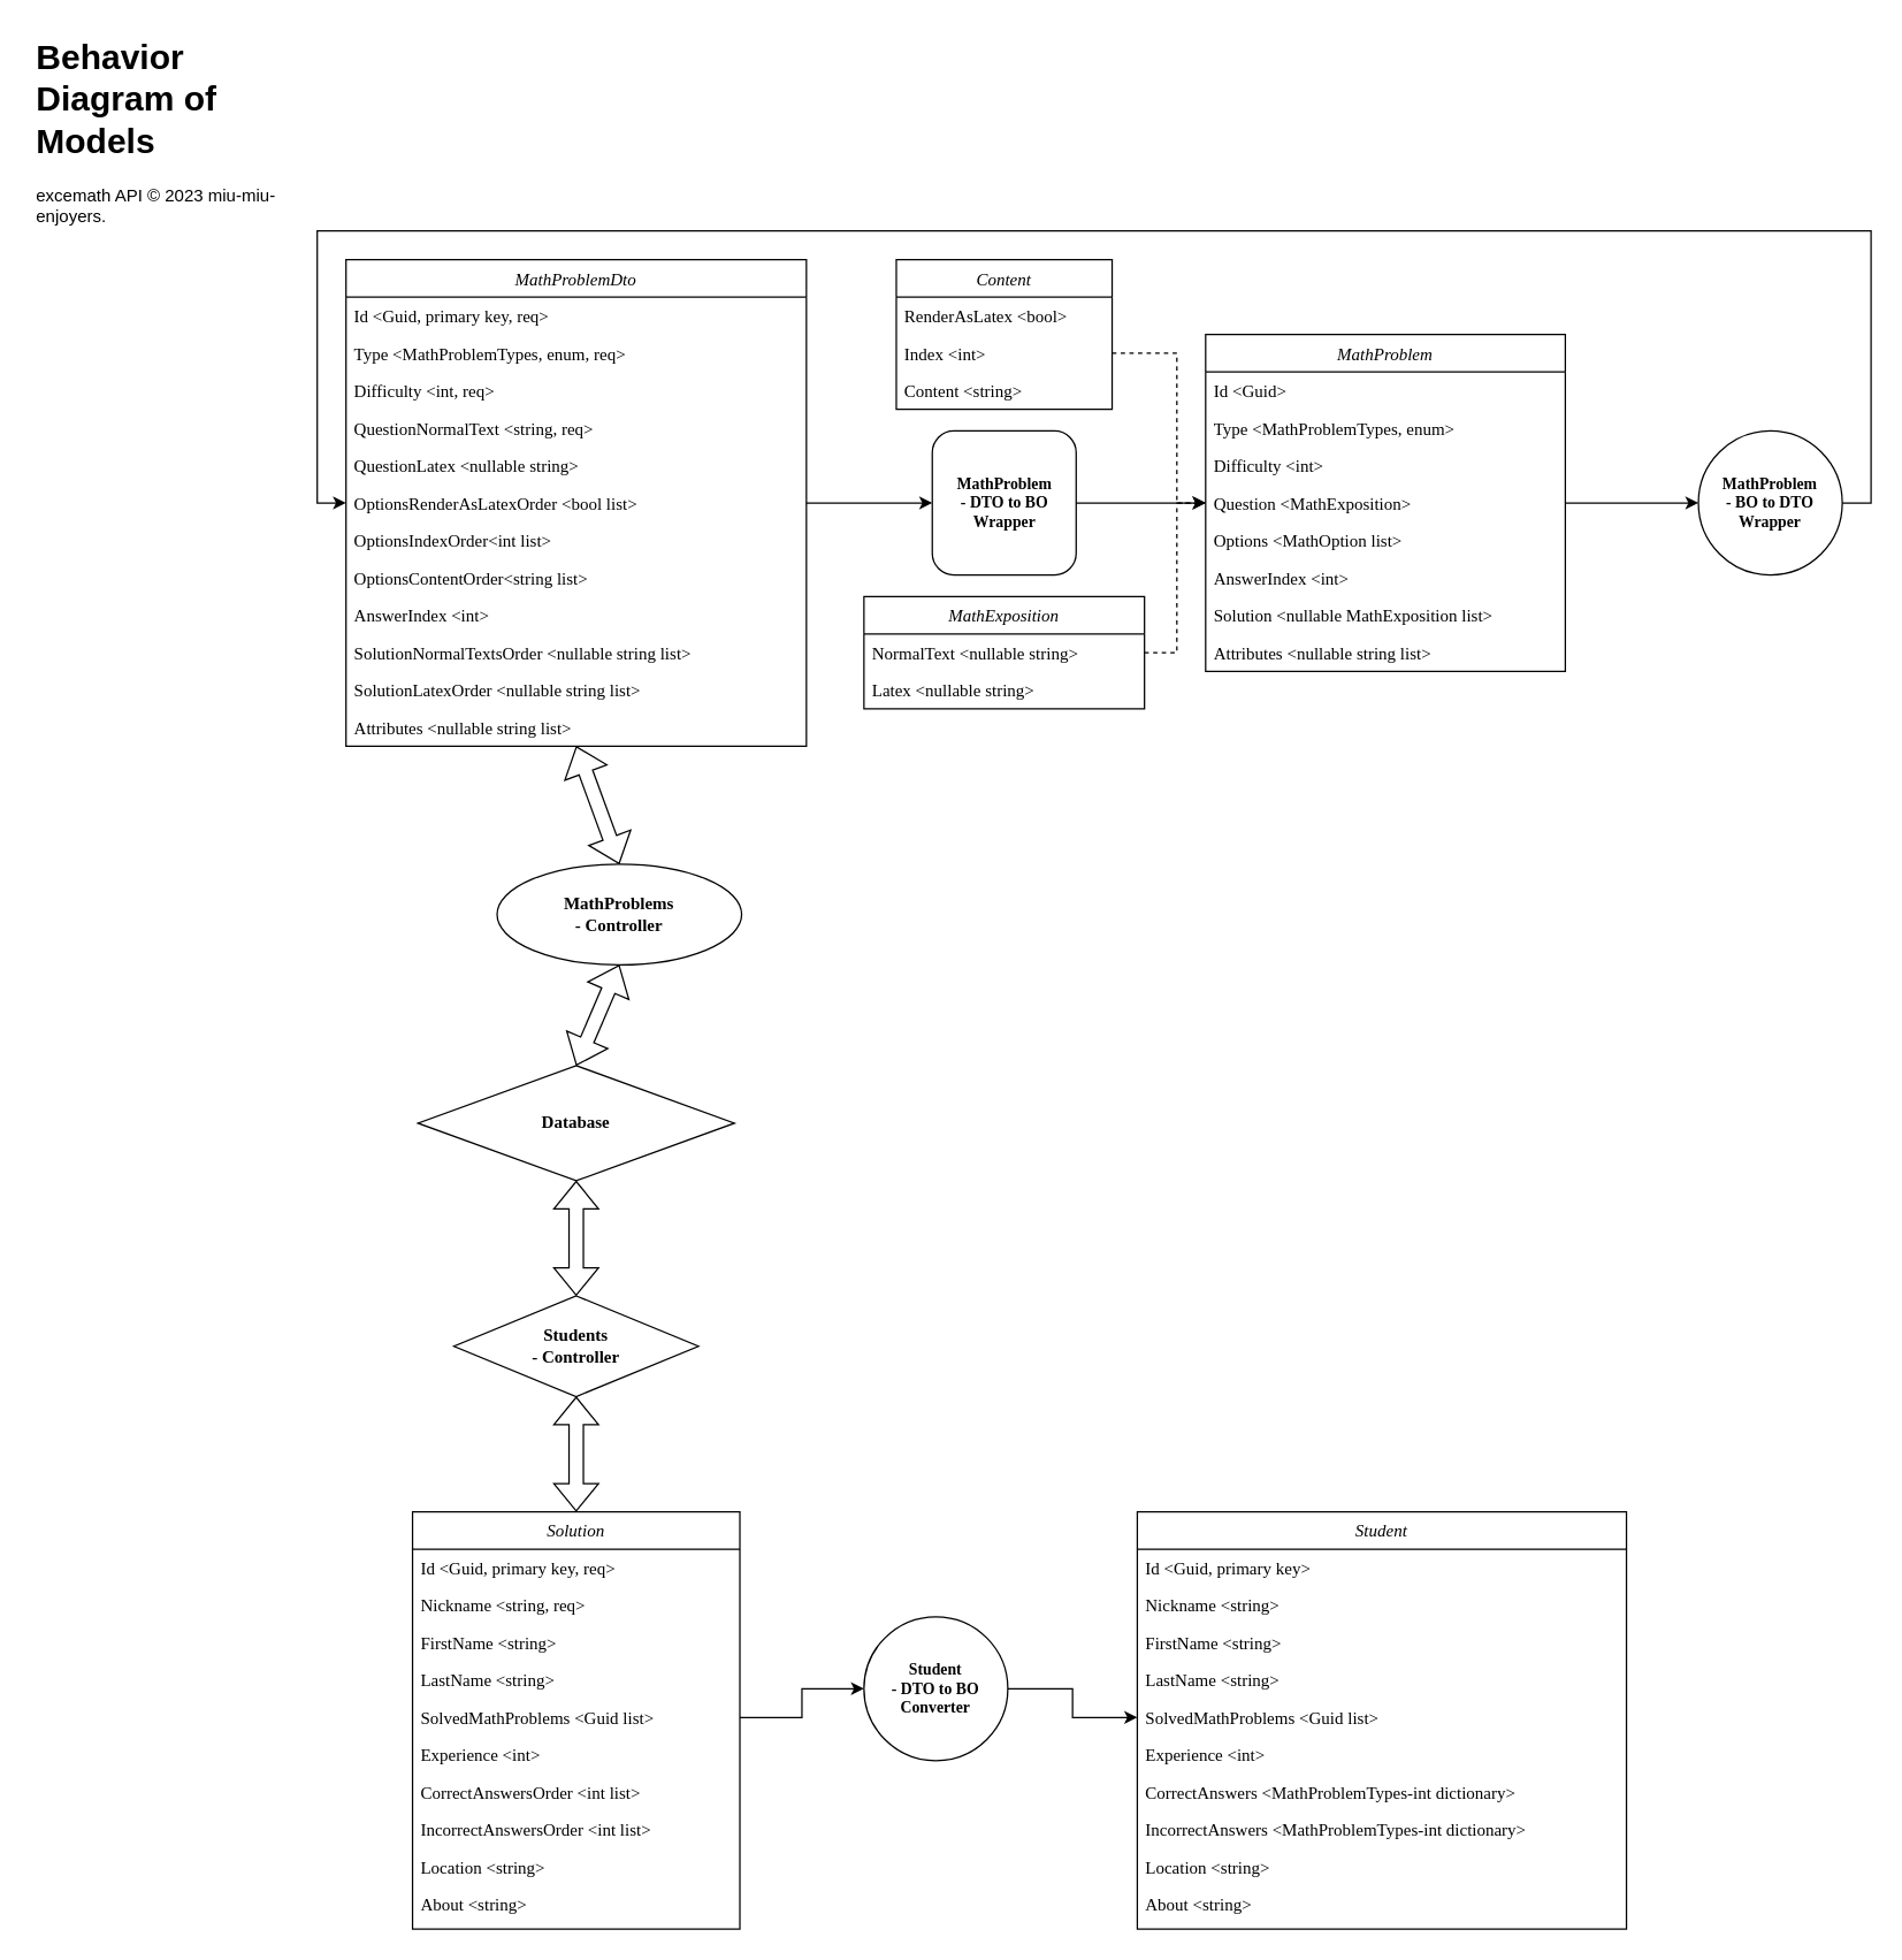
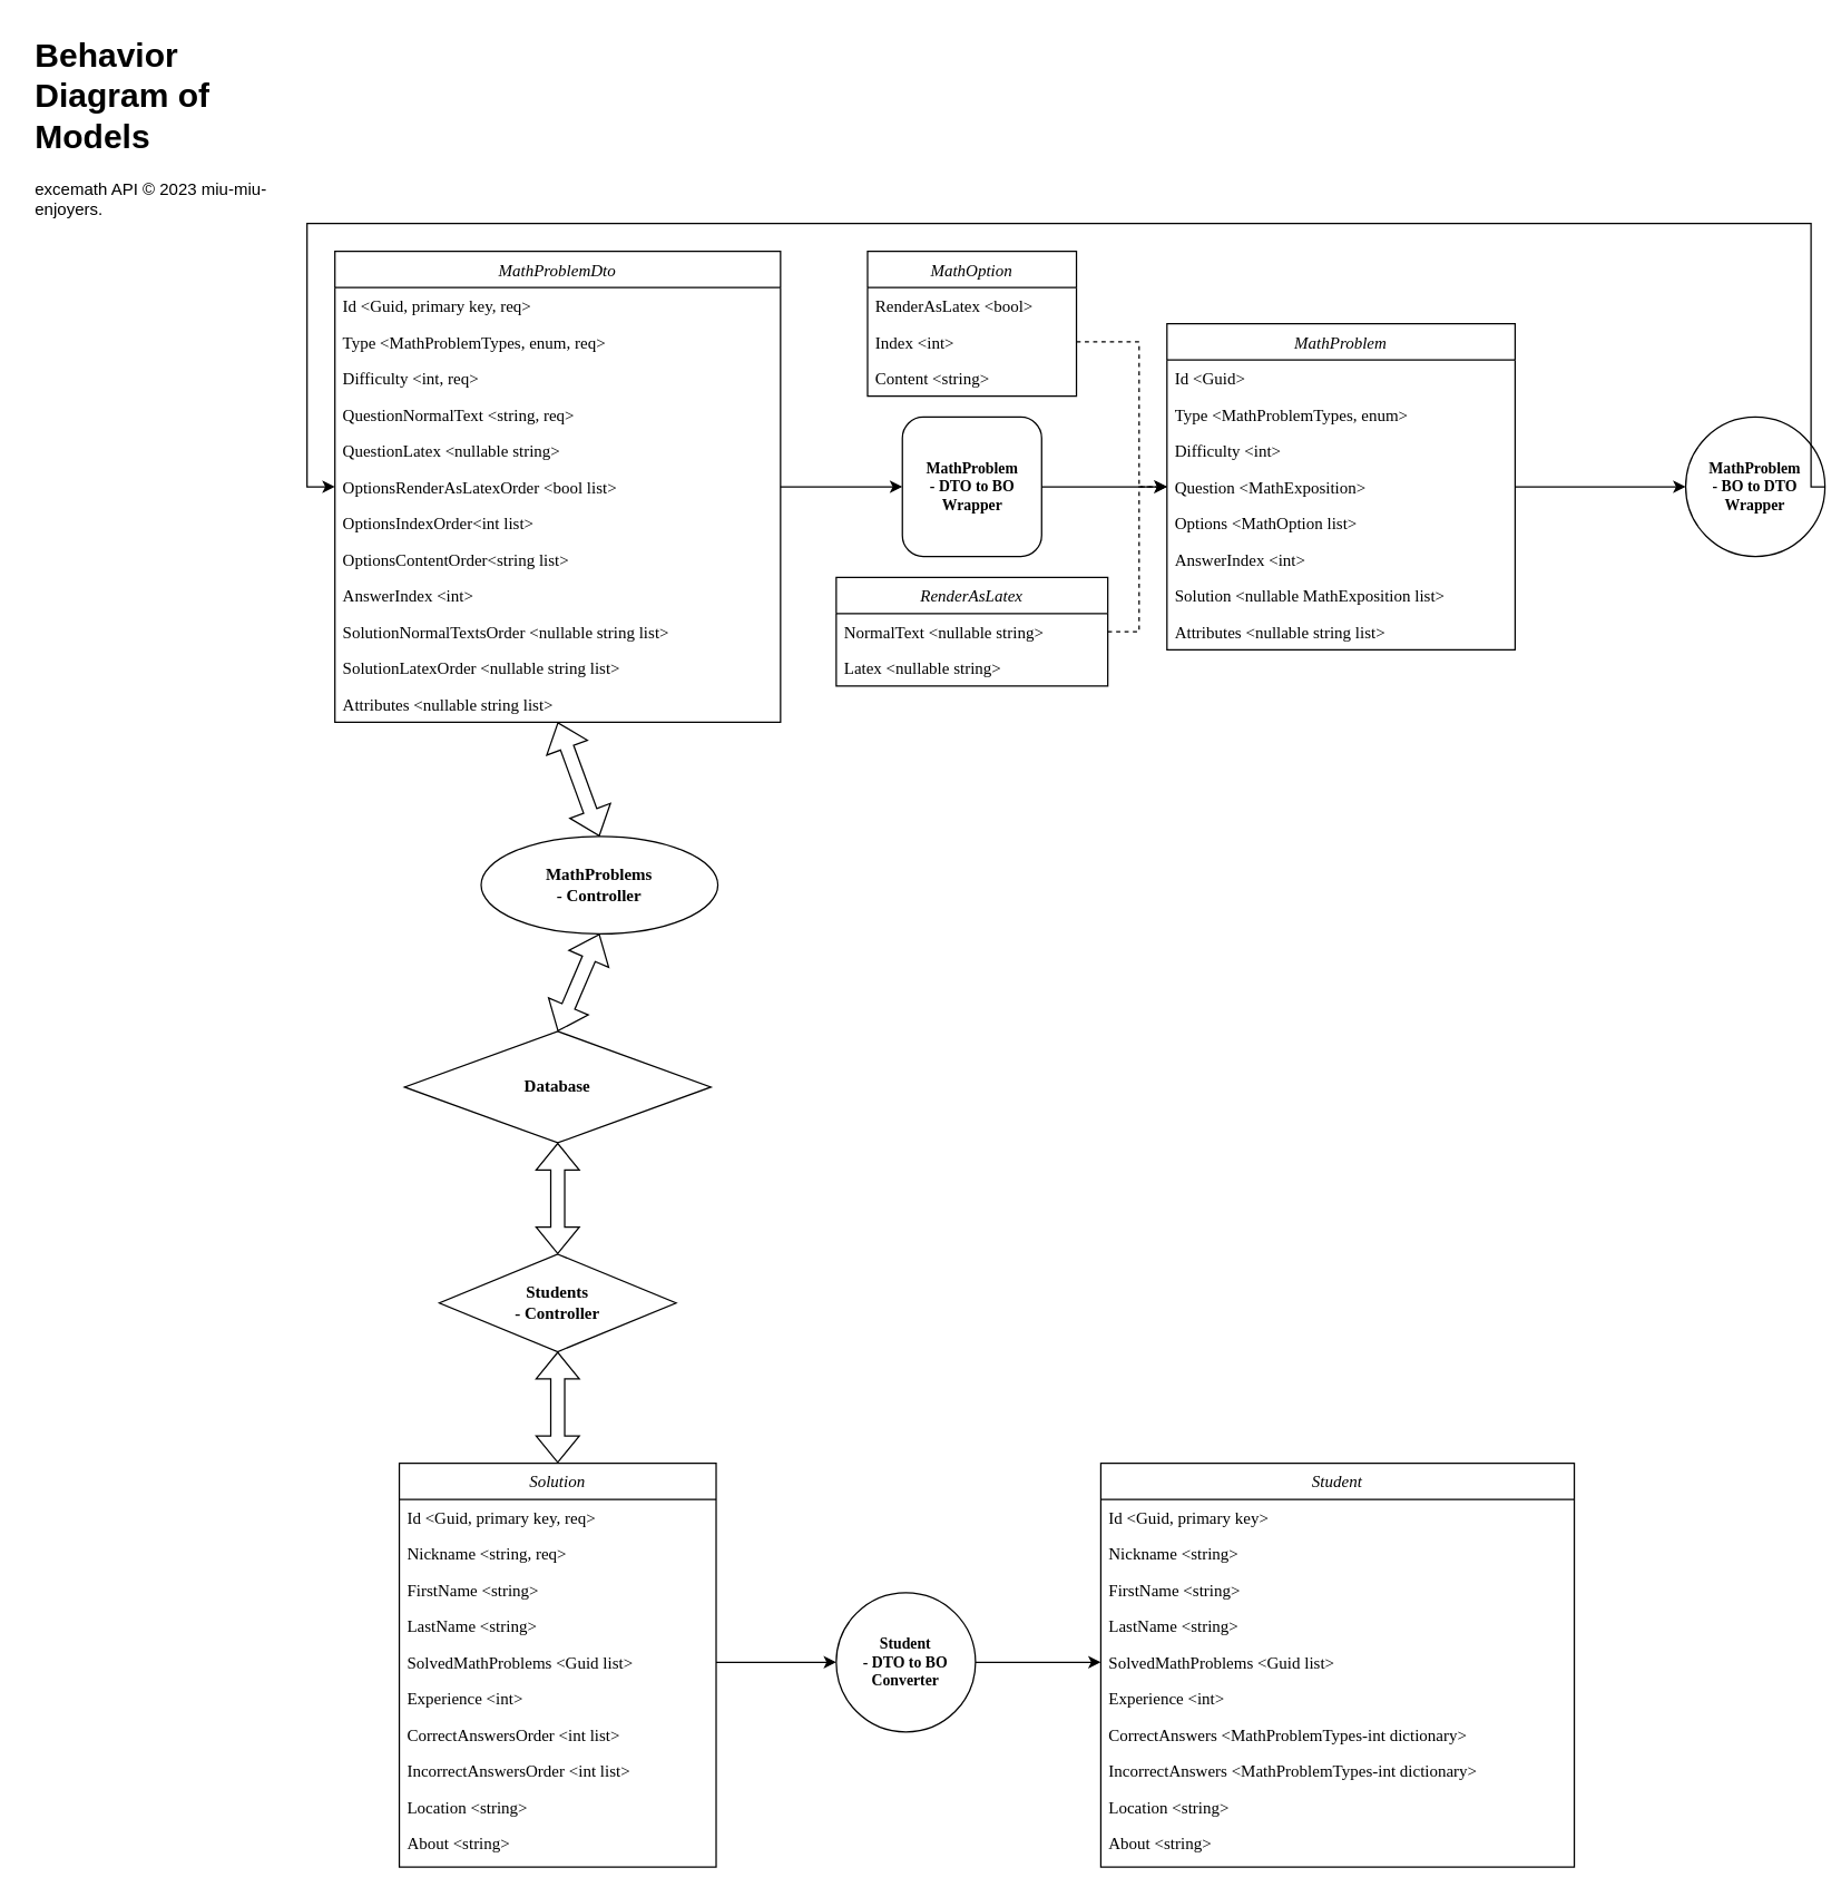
- <mxCell id="41" value="Content&#10;" style="swimlane;fontStyle=2;align=center;verticalAlign=top;childLayout=stackLayout;horizontal=1;startSize=26;horizontalStack=0;resizeParent=1;resizeLast=0;collapsible=1;marginBottom=0;rounded=0;shadow=0;strokeWidth=1;labelBackgroundColor=none;fontFamily=Verdana;" parent="1" vertex="1"><mxGeometry x="622.5" y="180" width="150" height="104" as="geometry"><mxRectangle x="-325" y="40" width="160" height="26" as="alternateBounds" /></mxGeometry></mxCell>
+ <mxCell id="41" value="MathOption&#10;" style="swimlane;fontStyle=2;align=center;verticalAlign=top;childLayout=stackLayout;horizontal=1;startSize=26;horizontalStack=0;resizeParent=1;resizeLast=0;collapsible=1;marginBottom=0;rounded=0;shadow=0;strokeWidth=1;labelBackgroundColor=none;fontFamily=Verdana;" parent="1" vertex="1"><mxGeometry x="622.5" y="180" width="150" height="104" as="geometry"><mxRectangle x="-325" y="40" width="160" height="26" as="alternateBounds" /></mxGeometry></mxCell>
- <mxCell id="66" value="MathProblem &lt;br style=&quot;font-size: 11px;&quot;&gt;- BO to DTO&lt;br&gt;Wrapper" style="ellipse;whiteSpace=wrap;html=1;aspect=fixed;fontStyle=1;fontFamily=Verdana;fillColor=none;fontSize=11;" parent="1" vertex="1"><mxGeometry x="1180" y="299" width="100" height="100" as="geometry" /></mxCell>
+ <mxCell id="66" value="MathProblem &lt;br style=&quot;font-size: 11px;&quot;&gt;- BO to DTO&lt;br&gt;Wrapper" style="ellipse;whiteSpace=wrap;html=1;aspect=fixed;fontStyle=1;fontFamily=Verdana;fillColor=none;fontSize=11;" parent="1" vertex="1"><mxGeometry x="1210" y="299" width="100" height="100" as="geometry" /></mxCell>
- <mxCell id="38" value="MathExposition&#10;" style="swimlane;fontStyle=2;align=center;verticalAlign=top;childLayout=stackLayout;horizontal=1;startSize=26;horizontalStack=0;resizeParent=1;resizeLast=0;collapsible=1;marginBottom=0;rounded=0;shadow=0;strokeWidth=1;labelBackgroundColor=none;fontFamily=Verdana;" parent="1" vertex="1"><mxGeometry x="600" y="414" width="195" height="78" as="geometry"><mxRectangle x="220" y="80" width="160" height="26" as="alternateBounds" /></mxGeometry></mxCell>
+ <mxCell id="38" value="RenderAsLatex&#10;" style="swimlane;fontStyle=2;align=center;verticalAlign=top;childLayout=stackLayout;horizontal=1;startSize=26;horizontalStack=0;resizeParent=1;resizeLast=0;collapsible=1;marginBottom=0;rounded=0;shadow=0;strokeWidth=1;labelBackgroundColor=none;fontFamily=Verdana;" parent="1" vertex="1"><mxGeometry x="600" y="414" width="195" height="78" as="geometry"><mxRectangle x="220" y="80" width="160" height="26" as="alternateBounds" /></mxGeometry></mxCell>
- <mxCell id="53" value="Student&lt;br style=&quot;font-size: 11px;&quot;&gt;- DTO to BO&lt;br&gt;Converter" style="ellipse;whiteSpace=wrap;html=1;aspect=fixed;fontStyle=1;fontFamily=Verdana;fillColor=none;fontSize=11;" parent="1" vertex="1"><mxGeometry x="600" y="1123" width="100" height="100" as="geometry" /></mxCell>
+ <mxCell id="53" value="Student&lt;br style=&quot;font-size: 11px;&quot;&gt;- DTO to BO&lt;br&gt;Converter" style="ellipse;whiteSpace=wrap;html=1;aspect=fixed;fontStyle=1;fontFamily=Verdana;fillColor=none;fontSize=11;" parent="1" vertex="1"><mxGeometry x="600" y="1143" width="100" height="100" as="geometry" /></mxCell>
